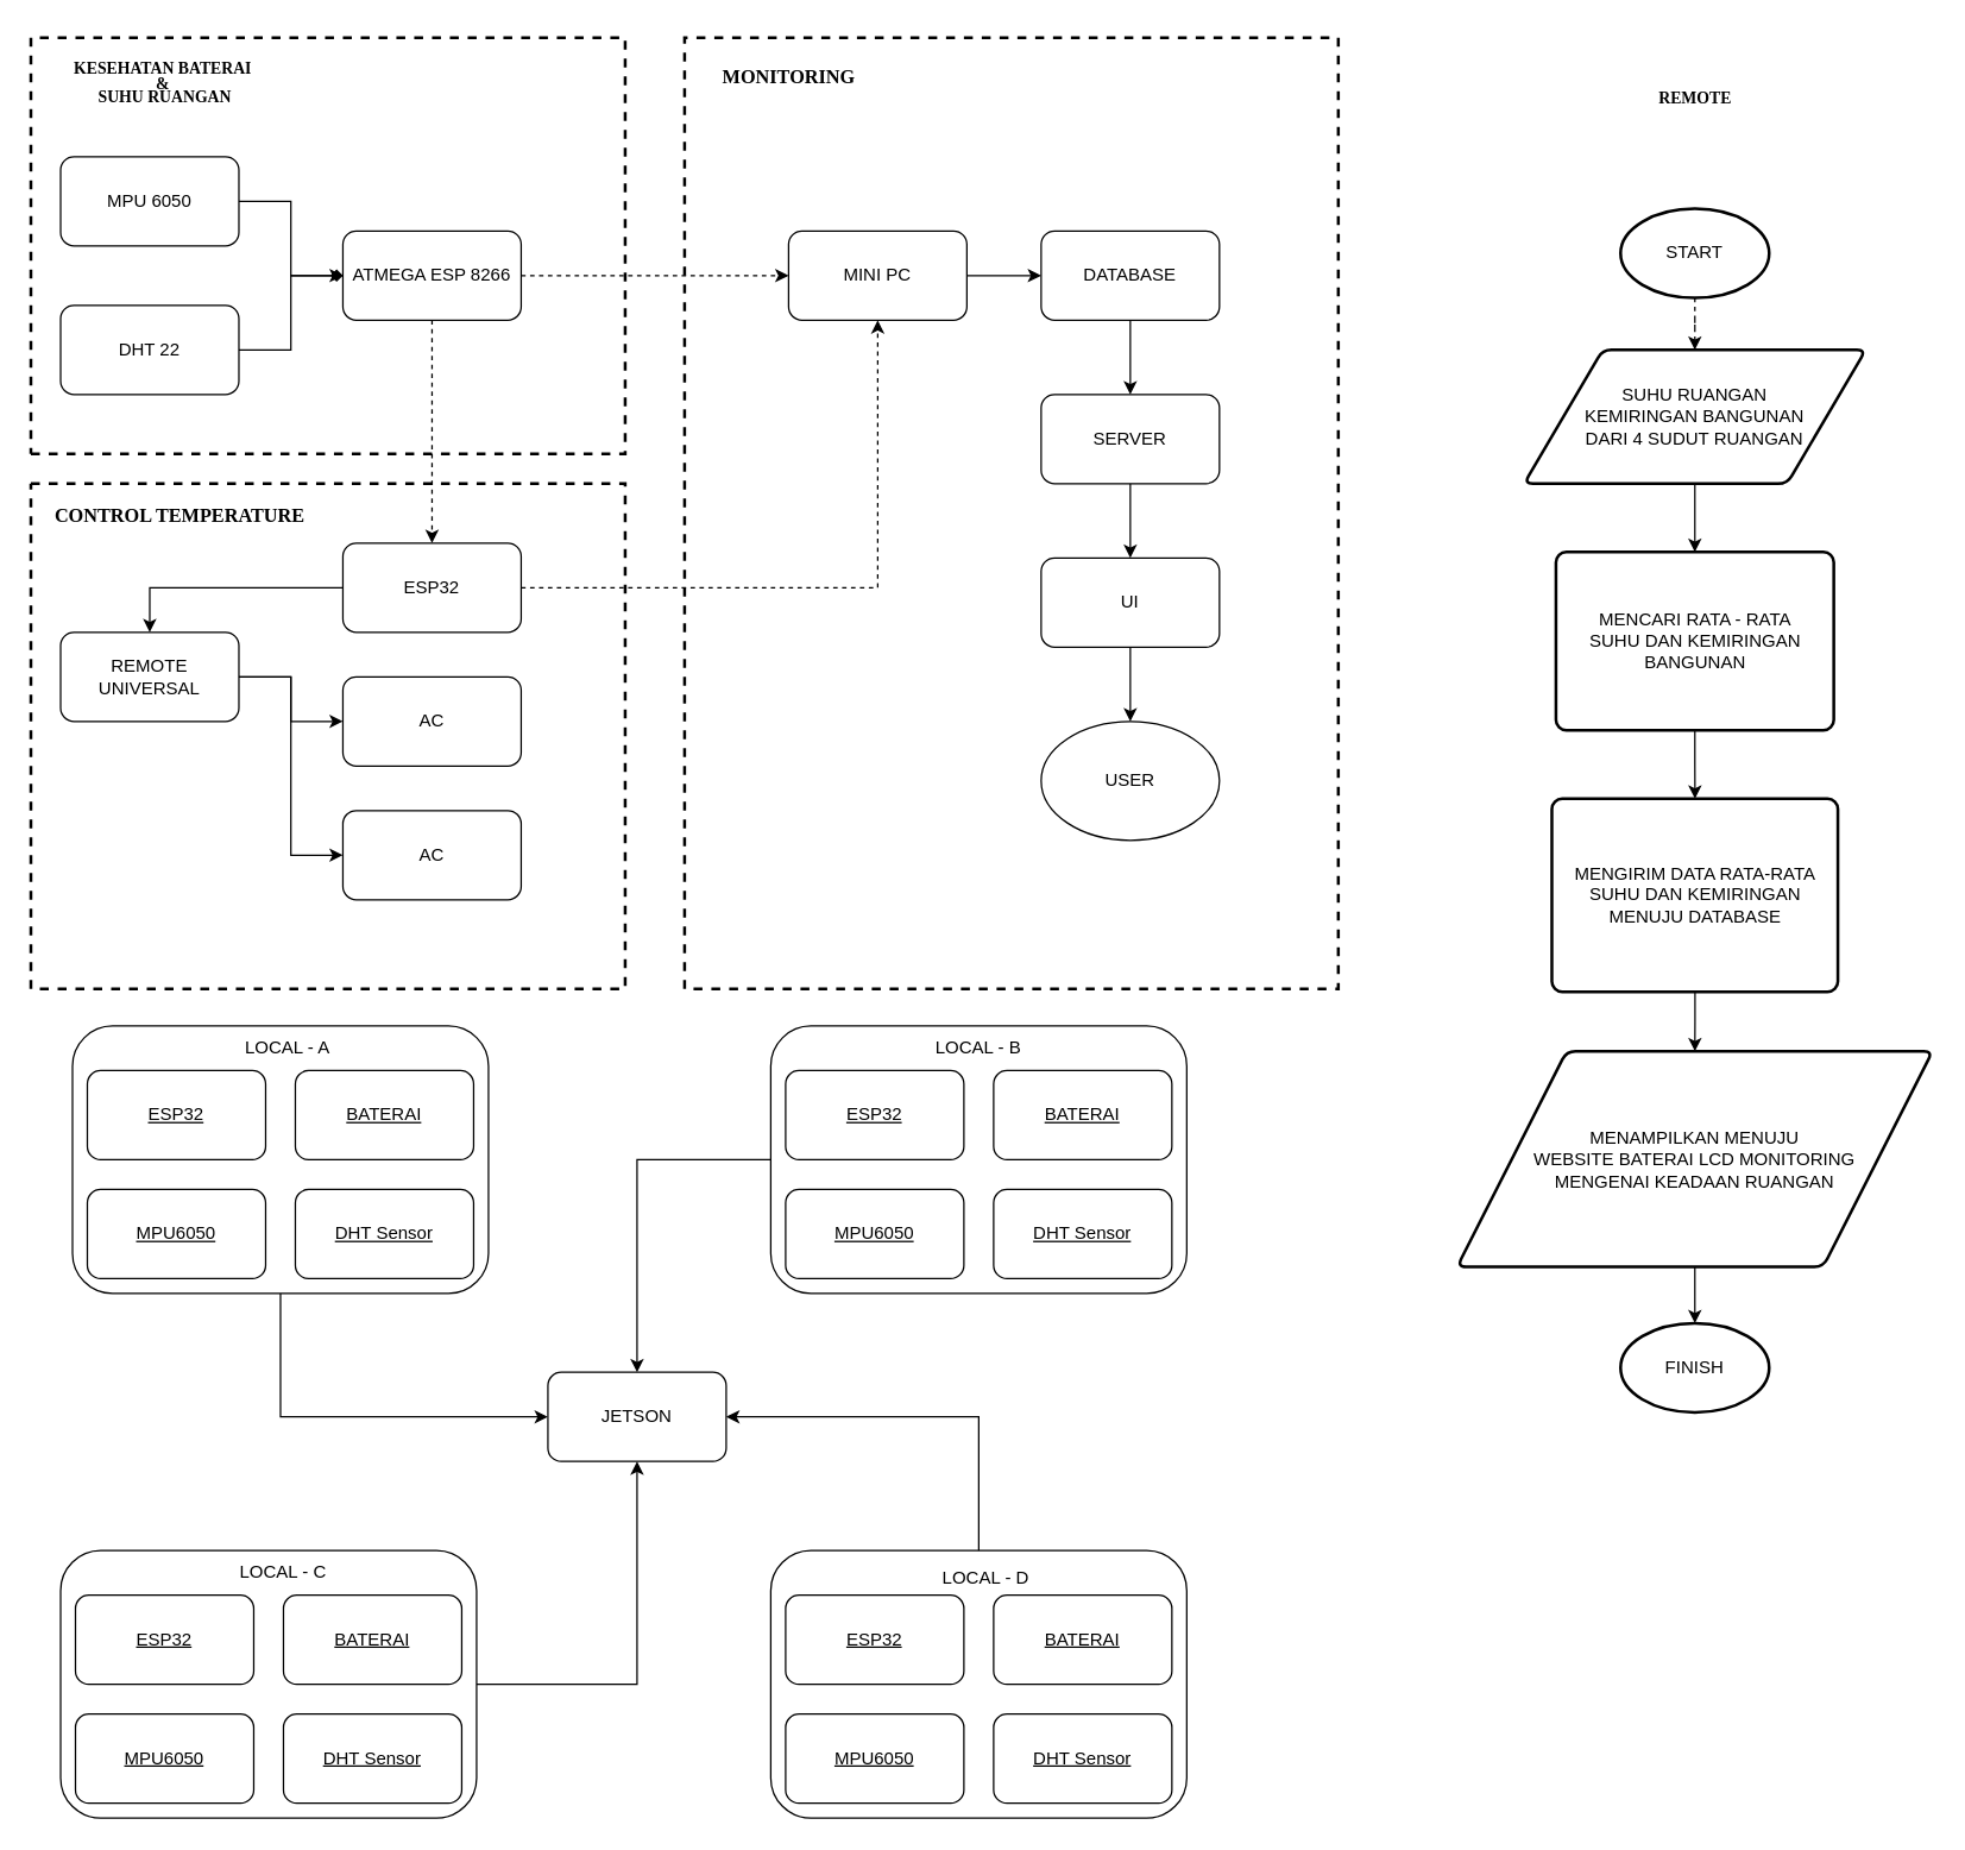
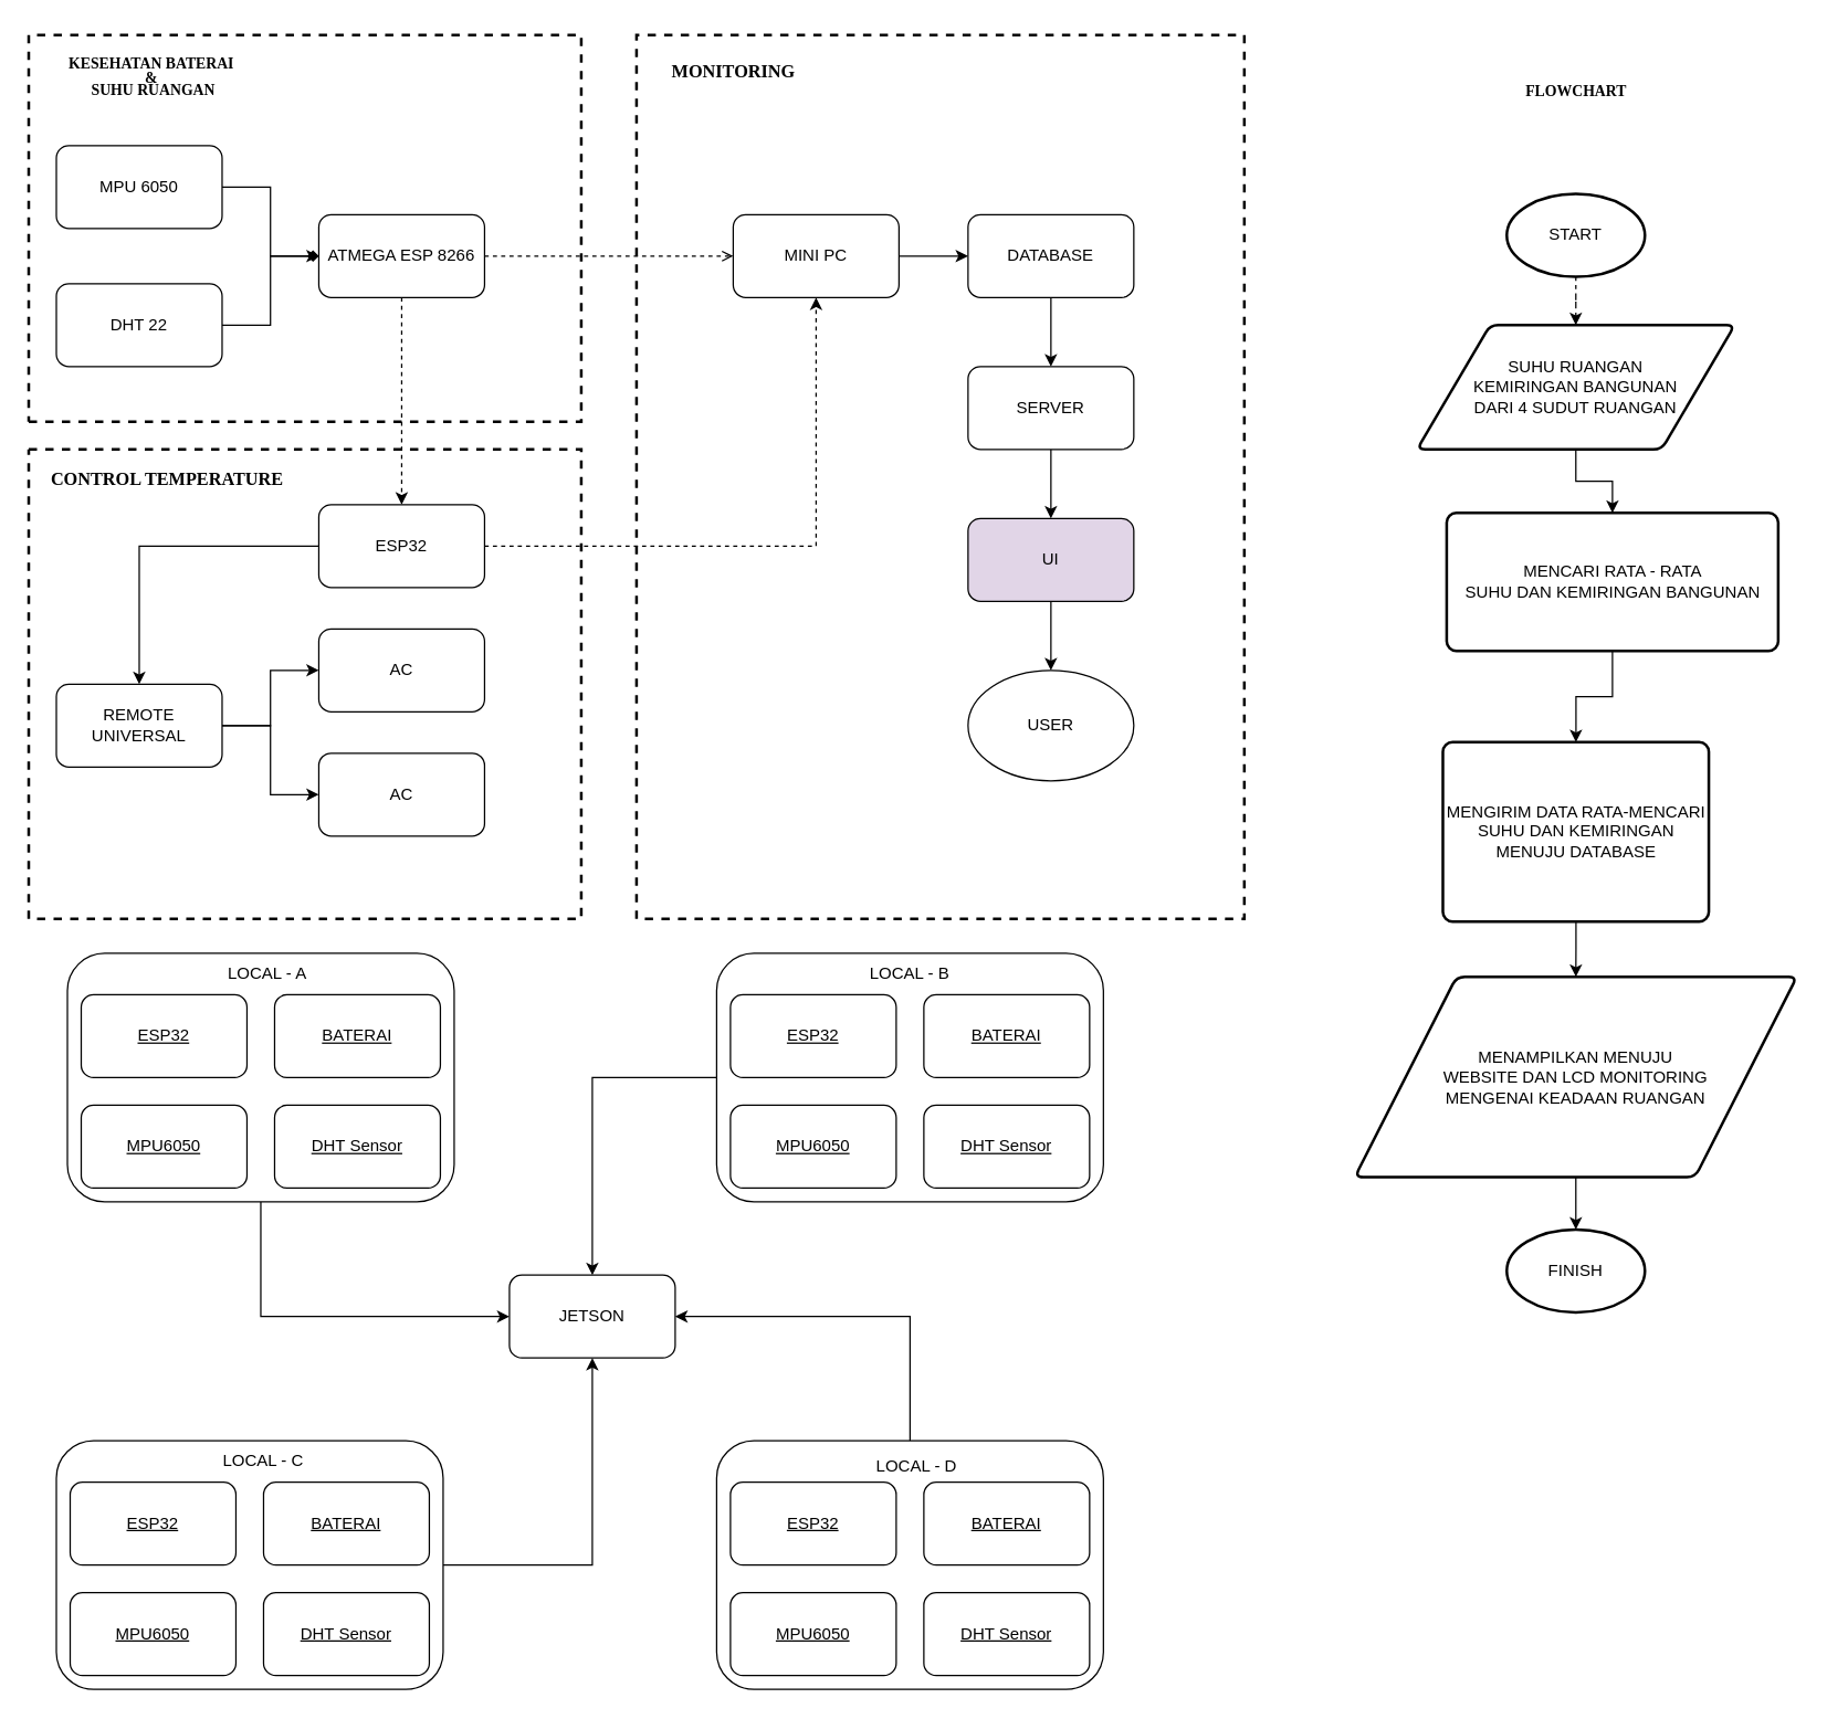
- <mxCell id="61" value="&lt;h2 style=&quot;line-height: 0%; font-size: 11px;&quot;&gt;&lt;font face=&quot;Verdana&quot;&gt;REMOTE&lt;/font&gt;&lt;/h2&gt;" style="text;html=1;align=center;verticalAlign=middle;resizable=0;points=[];autosize=1;strokeColor=none;fillColor=none;fontSize=11;" parent="1" vertex="1"><mxGeometry x="1090" y="50" width="100" height="30" as="geometry" /></mxCell>
+ <mxCell id="61" value="&lt;h2 style=&quot;line-height: 0%; font-size: 11px;&quot;&gt;&lt;font face=&quot;Verdana&quot;&gt;FLOWCHART&lt;/font&gt;&lt;/h2&gt;" style="text;html=1;align=center;verticalAlign=middle;resizable=0;points=[];autosize=1;strokeColor=none;fillColor=none;fontSize=11;" parent="1" vertex="1"><mxGeometry x="1090" y="50" width="100" height="30" as="geometry" /></mxCell>
- <mxCell id="36" style="edgeStyle=orthogonalEdgeStyle;rounded=0;orthogonalLoop=1;jettySize=auto;html=1;exitX=1;exitY=0.5;exitDx=0;exitDy=0;entryX=0;entryY=0.5;entryDx=0;entryDy=0;dashed=1;" parent="1" source="37" target="39" edge="1"><mxGeometry relative="1" as="geometry" /></mxCell>
+ <mxCell id="36" style="edgeStyle=orthogonalEdgeStyle;rounded=0;orthogonalLoop=1;jettySize=auto;html=1;exitX=1;exitY=0.5;exitDx=0;exitDy=0;entryX=0;entryY=0.5;entryDx=0;entryDy=0;dashed=1;endArrow=open;" parent="1" source="37" target="39" edge="1"><mxGeometry relative="1" as="geometry" /></mxCell>
- <mxCell id="53" value="UI" style="rounded=1;whiteSpace=wrap;html=1;" parent="1" vertex="1"><mxGeometry x="700" y="375" width="120" height="60" as="geometry" /></mxCell>
+ <mxCell id="53" value="UI" style="rounded=1;whiteSpace=wrap;html=1;fillColor=#e1d5e7;" parent="1" vertex="1"><mxGeometry x="700" y="375" width="120" height="60" as="geometry" /></mxCell>
- <mxCell id="67" value="MENCARI RATA - RATA&lt;div&gt;SUHU DAN KEMIRINGAN BANGUNAN&lt;/div&gt;" style="rounded=1;whiteSpace=wrap;html=1;absoluteArcSize=1;arcSize=14;strokeWidth=2;" parent="1" vertex="1"><mxGeometry x="1046.5" y="371" width="187" height="120" as="geometry" /></mxCell>
+ <mxCell id="67" value="MENCARI RATA - RATA&lt;div&gt;SUHU DAN KEMIRINGAN BANGUNAN&lt;/div&gt;" style="rounded=1;whiteSpace=wrap;html=1;absoluteArcSize=1;arcSize=14;strokeWidth=2;" parent="1" vertex="1"><mxGeometry x="1046.5" y="371" width="240" height="100" as="geometry" /></mxCell>
- <mxCell id="45" value="REMOTE UNIVERSAL" style="rounded=1;whiteSpace=wrap;html=1;" parent="1" vertex="1"><mxGeometry x="40" y="425" width="120" height="60" as="geometry" /></mxCell>
+ <mxCell id="45" value="REMOTE UNIVERSAL" style="rounded=1;whiteSpace=wrap;html=1;" parent="1" vertex="1"><mxGeometry x="40" y="495" width="120" height="60" as="geometry" /></mxCell>
- <mxCell id="69" value="MENGIRIM DATA RATA-RATA SUHU DAN KEMIRINGAN MENUJU DATABASE" style="rounded=1;whiteSpace=wrap;html=1;absoluteArcSize=1;arcSize=14;strokeWidth=2;" parent="1" vertex="1"><mxGeometry x="1043.75" y="537" width="192.5" height="130" as="geometry" /></mxCell>
+ <mxCell id="69" value="MENGIRIM DATA RATA-MENCARI SUHU DAN KEMIRINGAN MENUJU DATABASE" style="rounded=1;whiteSpace=wrap;html=1;absoluteArcSize=1;arcSize=14;strokeWidth=2;" parent="1" vertex="1"><mxGeometry x="1043.75" y="537" width="192.5" height="130" as="geometry" /></mxCell>
- <mxCell id="71" value="MENAMPILKAN MENUJU&lt;div&gt;WEBSITE BATERAI LCD MONITORING&lt;/div&gt;&lt;div&gt;MENGENAI KEADAAN RUANGAN&lt;/div&gt;" style="shape=parallelogram;html=1;strokeWidth=2;perimeter=parallelogramPerimeter;whiteSpace=wrap;rounded=1;arcSize=12;size=0.23;" parent="1" vertex="1"><mxGeometry x="980" y="707" width="320" height="145" as="geometry" /></mxCell>
+ <mxCell id="71" value="MENAMPILKAN MENUJU&lt;div&gt;WEBSITE DAN LCD MONITORING&lt;/div&gt;&lt;div&gt;MENGENAI KEADAAN RUANGAN&lt;/div&gt;" style="shape=parallelogram;html=1;strokeWidth=2;perimeter=parallelogramPerimeter;whiteSpace=wrap;rounded=1;arcSize=12;size=0.23;" parent="1" vertex="1"><mxGeometry x="980" y="707" width="320" height="145" as="geometry" /></mxCell>
